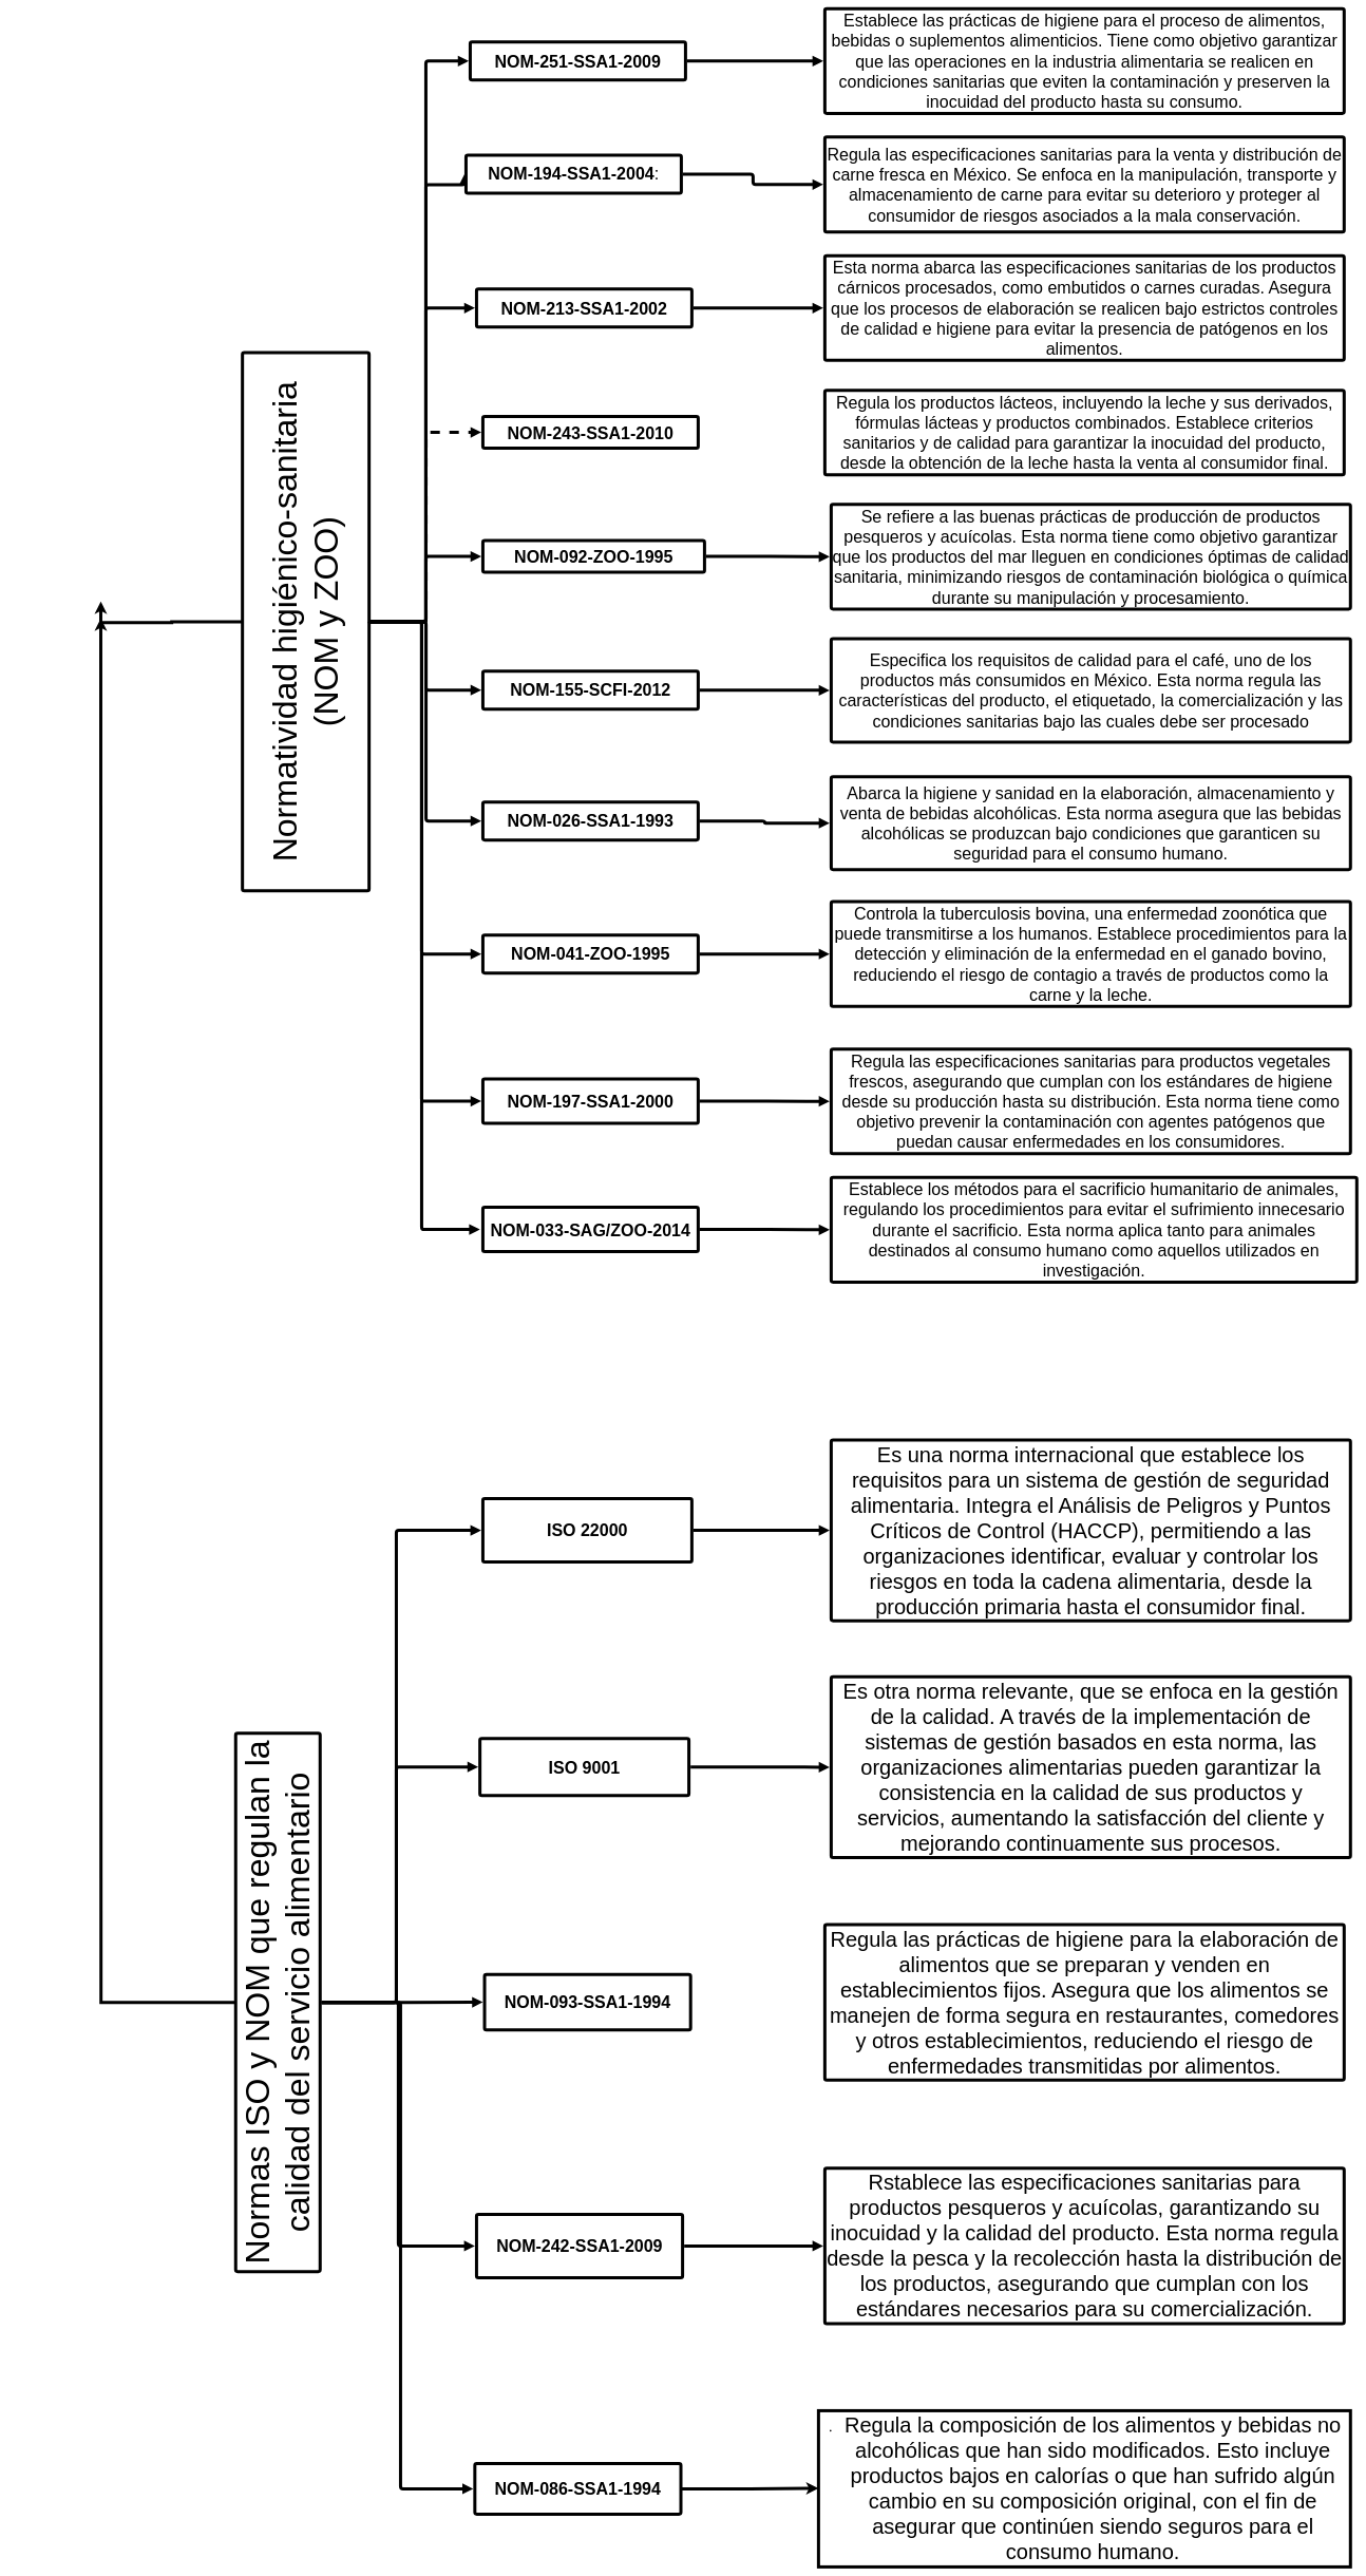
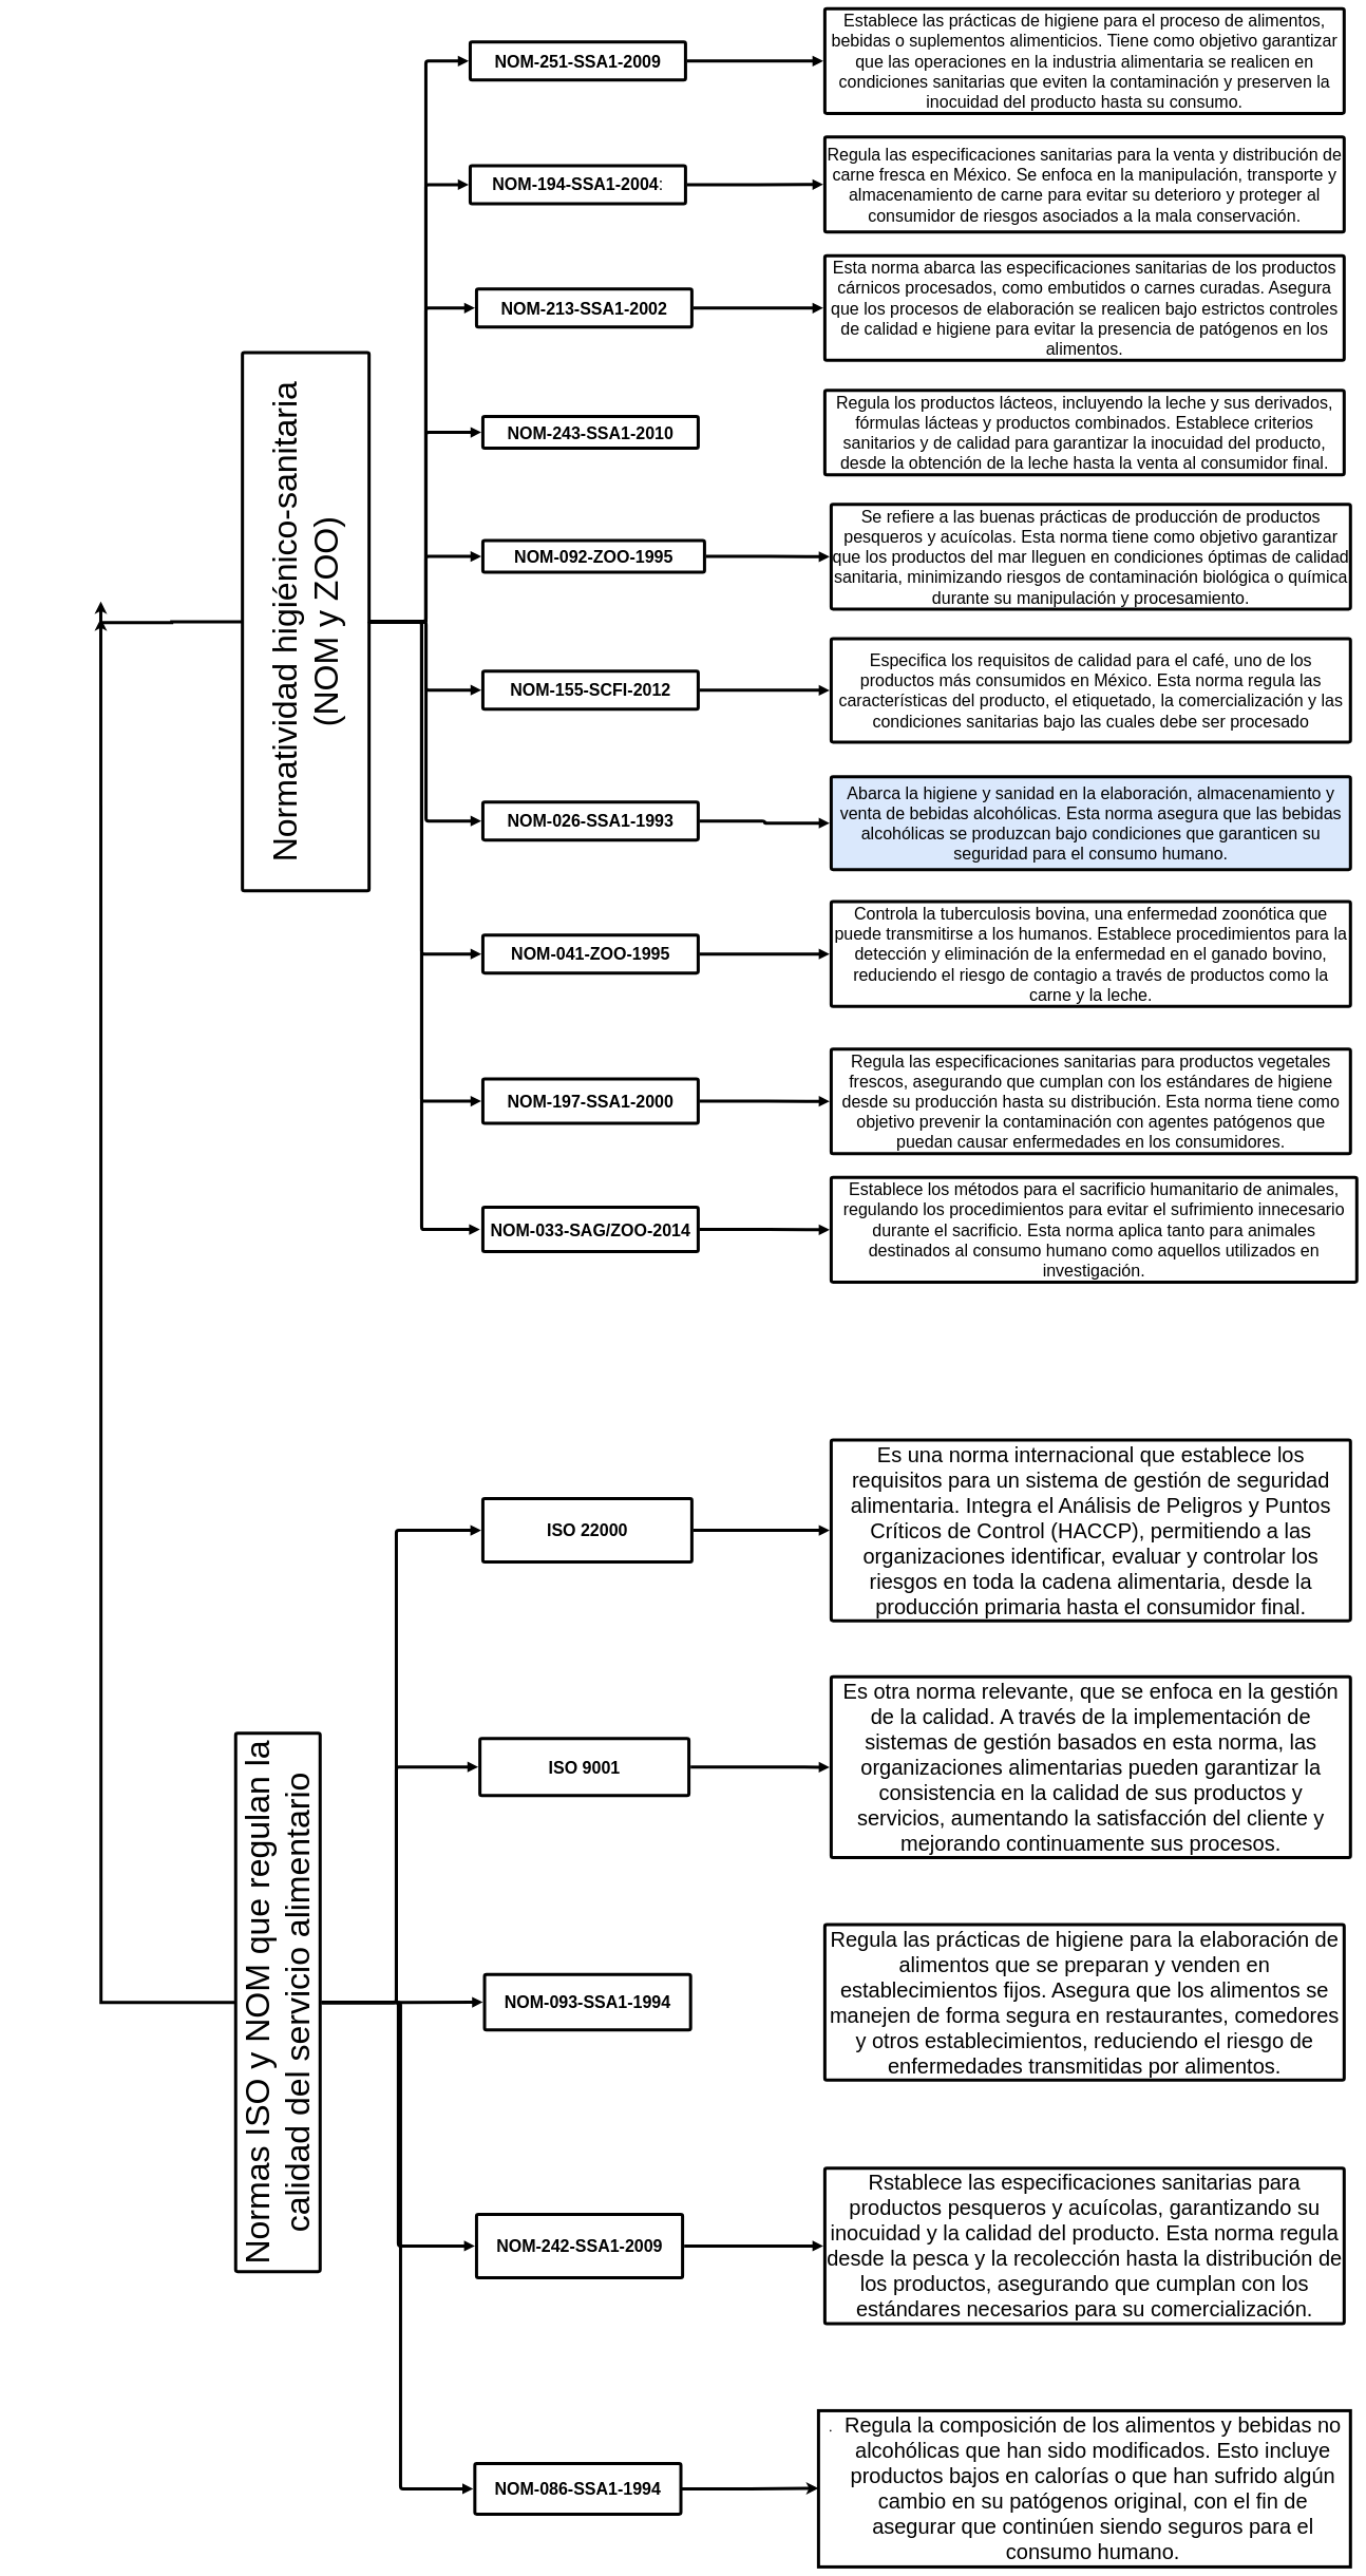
- <mxCell id="9" value="&lt;div style=&quot;display: flex; justify-content: center; text-align: center; align-items: baseline; font-size: 0; line-height: 1.25;margin-top: -2px;&quot;&gt;&lt;span&gt;&lt;span style=&quot;font-size:40px;font-weight: bold;&quot;&gt;NOM-194-SSA1-2004&lt;/span&gt;&lt;span style=&quot;font-size:40px;&quot;&gt;:&lt;/span&gt;&lt;/span&gt;&lt;/div&gt;" style="html=1;overflow=block;blockSpacing=1;whiteSpace=wrap;fontSize=13;spacing=3.8;rounded=1;absoluteArcSize=1;arcSize=9;strokeWidth=7.5;lucidId=VuX~gV8chLQU;" vertex="1" parent="1"><mxGeometry x="1103" y="367" width="510" height="90" as="geometry" /></mxCell>
+ <mxCell id="9" value="&lt;div style=&quot;display: flex; justify-content: center; text-align: center; align-items: baseline; font-size: 0; line-height: 1.25;margin-top: -2px;&quot;&gt;&lt;span&gt;&lt;span style=&quot;font-size:40px;font-weight: bold;&quot;&gt;NOM-194-SSA1-2004&lt;/span&gt;&lt;span style=&quot;font-size:40px;&quot;&gt;:&lt;/span&gt;&lt;/span&gt;&lt;/div&gt;" style="html=1;overflow=block;blockSpacing=1;whiteSpace=wrap;fontSize=13;spacing=3.8;rounded=1;absoluteArcSize=1;arcSize=9;strokeWidth=7.5;lucidId=VuX~gV8chLQU;" vertex="1" parent="1"><mxGeometry x="1113" y="392" width="510" height="90" as="geometry" /></mxCell>
- <mxCell id="16" value="" style="html=1;jettySize=18;whiteSpace=wrap;fontSize=13;strokeWidth=7.5;rounded=1;arcSize=12;edgeStyle=orthogonalEdgeStyle;startArrow=none;endArrow=block;endFill=1;exitX=0.5;exitY=1.012;exitPerimeter=0;entryX=-0.007;entryY=0.5;entryPerimeter=0;lucidId=BwX~-UeF5DgA;dashed=1;" edge="1" parent="1" source="3" target="17"><mxGeometry width="100" height="100" relative="1" as="geometry"><Array as="points" /></mxGeometry></mxCell>
+ <mxCell id="16" value="" style="html=1;jettySize=18;whiteSpace=wrap;fontSize=13;strokeWidth=7.5;rounded=1;arcSize=12;edgeStyle=orthogonalEdgeStyle;startArrow=none;endArrow=block;endFill=1;exitX=0.5;exitY=1.012;exitPerimeter=0;entryX=-0.007;entryY=0.5;entryPerimeter=0;lucidId=BwX~-UeF5DgA;" edge="1" parent="1" source="3" target="17"><mxGeometry width="100" height="100" relative="1" as="geometry"><Array as="points" /></mxGeometry></mxCell>
- <mxCell id="30" value="Abarca la higiene y sanidad en la elaboración, almacenamiento y venta de bebidas alcohólicas. Esta norma asegura que las bebidas alcohólicas se produzcan bajo condiciones que garanticen su seguridad para el consumo humano." style="html=1;overflow=block;blockSpacing=1;whiteSpace=wrap;fontSize=40;spacing=3.8;rounded=1;absoluteArcSize=1;arcSize=9;strokeWidth=7.5;lucidId=aKX~nZHwx-yn;" vertex="1" parent="1"><mxGeometry x="1968" y="1839" width="1230" height="220" as="geometry" /></mxCell>
+ <mxCell id="30" value="Abarca la higiene y sanidad en la elaboración, almacenamiento y venta de bebidas alcohólicas. Esta norma asegura que las bebidas alcohólicas se produzcan bajo condiciones que garanticen su seguridad para el consumo humano." style="html=1;overflow=block;blockSpacing=1;whiteSpace=wrap;fontSize=40;spacing=3.8;rounded=1;absoluteArcSize=1;arcSize=9;strokeWidth=7.5;lucidId=aKX~nZHwx-yn;fillColor=#dae8fc;" vertex="1" parent="1"><mxGeometry x="1968" y="1839" width="1230" height="220" as="geometry" /></mxCell>
- <mxCell id="63" value="&lt;ul&gt;&lt;li&gt;&lt;p&gt;&lt;font style=&quot;font-size: 50px;&quot;&gt;Regula la composición de los alimentos y bebidas no alcohólicas que han sido modificados. Esto incluye productos bajos en calorías o que han sufrido algún cambio en su composición original, con el fin de asegurar que continúen siendo seguros para el consumo humano.&lt;/font&gt;&lt;/p&gt;&lt;/li&gt;&lt;/ul&gt;&lt;h3&gt;&lt;/h3&gt;" style="rounded=0;whiteSpace=wrap;html=1;strokeWidth=7.5;" vertex="1" parent="1"><mxGeometry x="1938" y="5709" width="1260" height="370" as="geometry" /></mxCell>
+ <mxCell id="63" value="&lt;ul&gt;&lt;li&gt;&lt;p&gt;&lt;font style=&quot;font-size: 50px;&quot;&gt;Regula la composición de los alimentos y bebidas no alcohólicas que han sido modificados. Esto incluye productos bajos en calorías o que han sufrido algún cambio en su patógenos original, con el fin de asegurar que continúen siendo seguros para el consumo humano.&lt;/font&gt;&lt;/p&gt;&lt;/li&gt;&lt;/ul&gt;&lt;h3&gt;&lt;/h3&gt;" style="rounded=0;whiteSpace=wrap;html=1;strokeWidth=7.5;" vertex="1" parent="1"><mxGeometry x="1938" y="5709" width="1260" height="370" as="geometry" /></mxCell>
